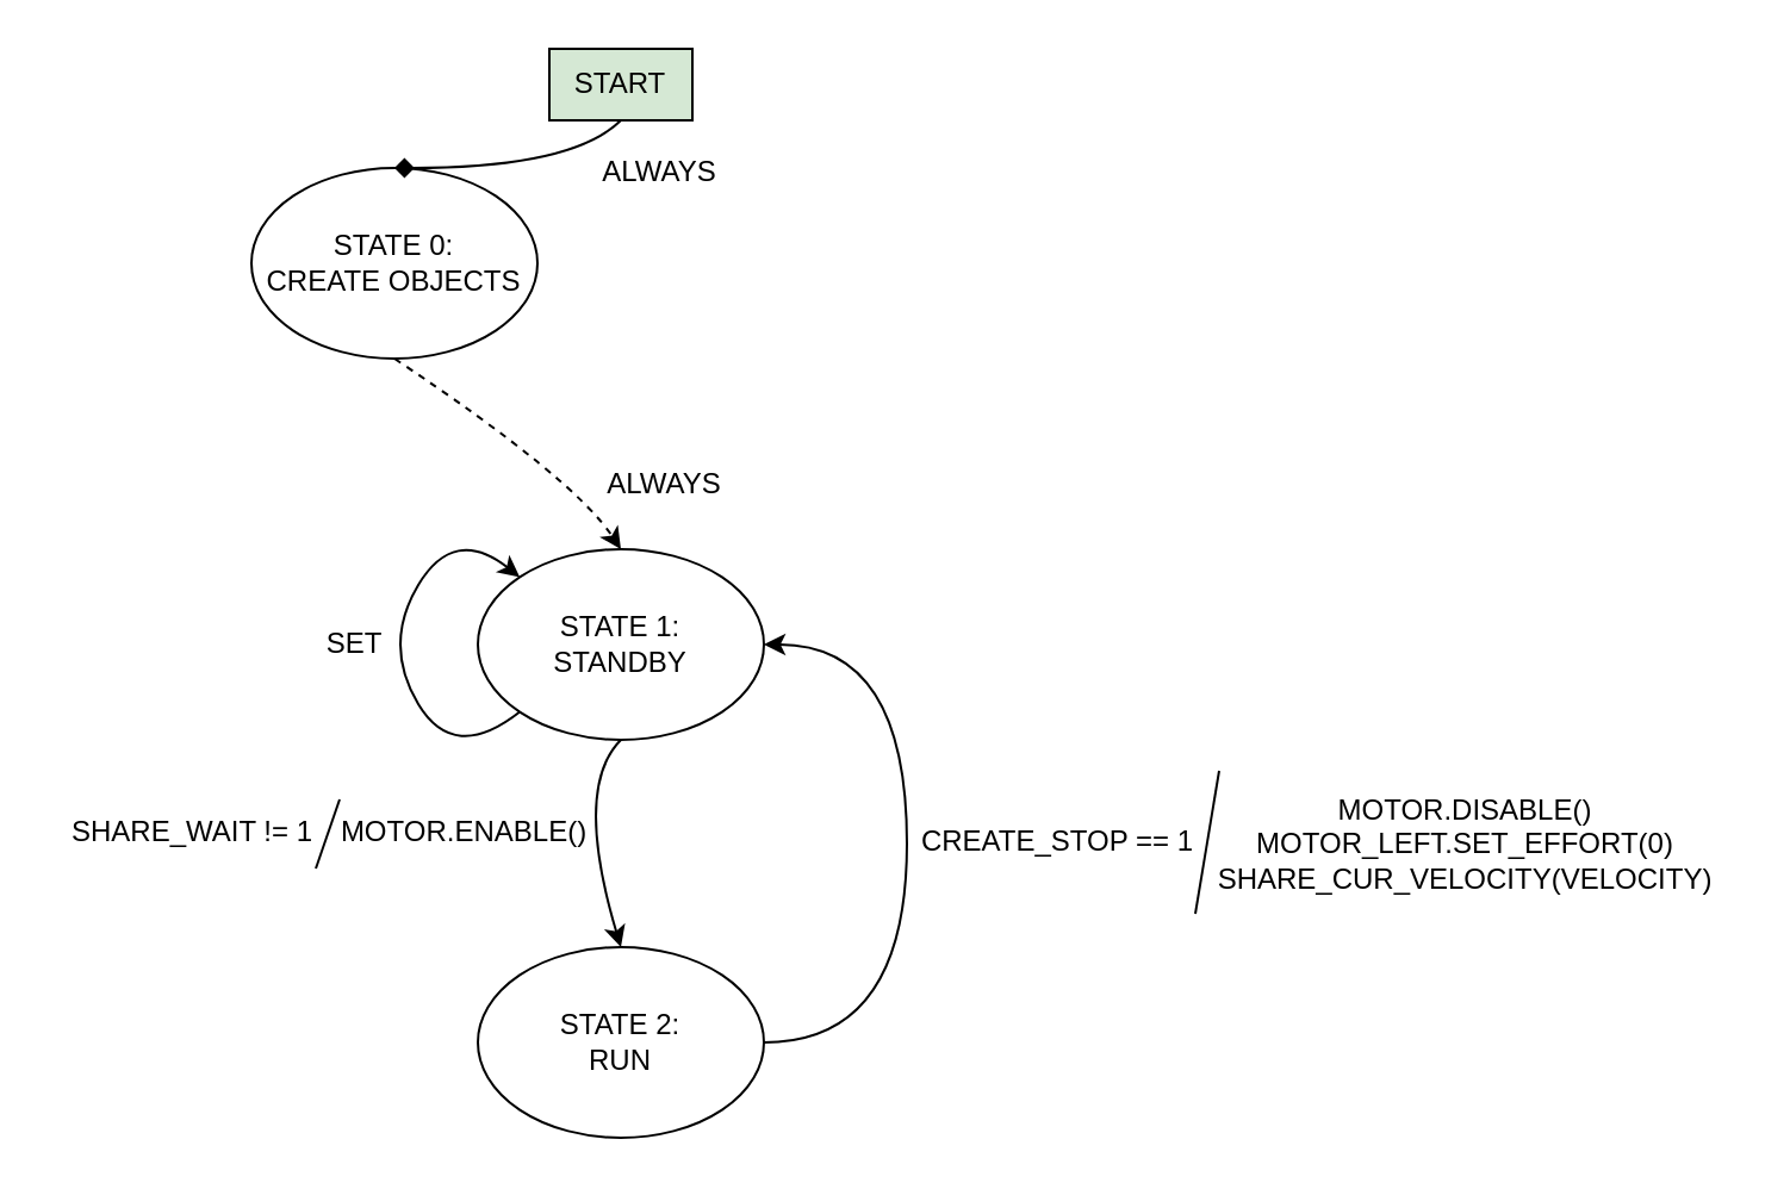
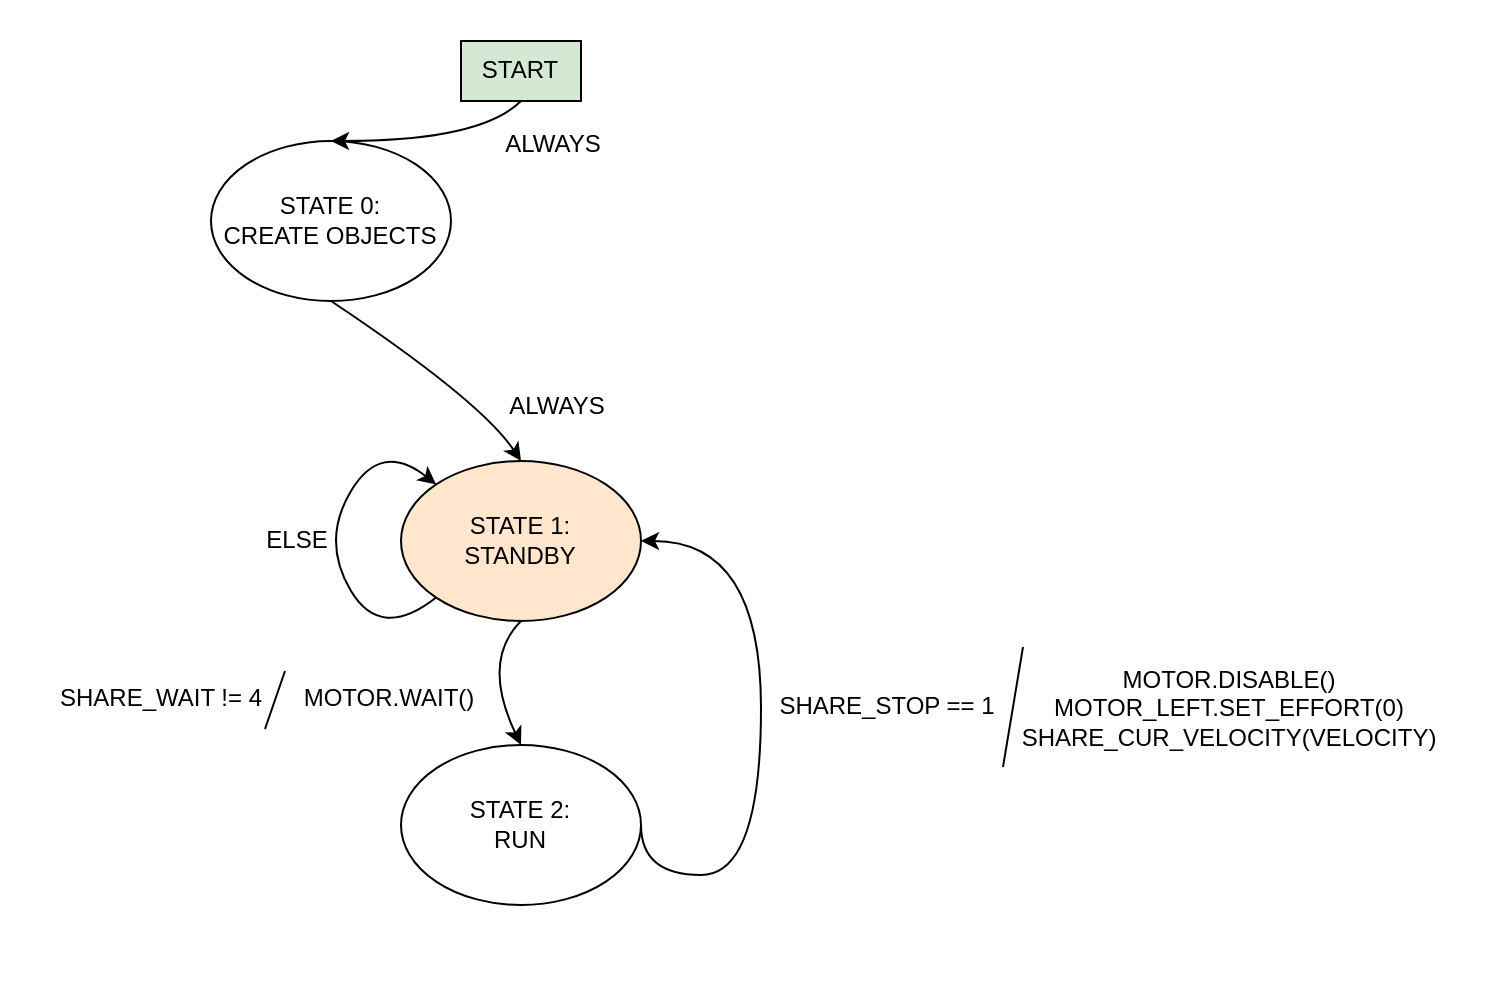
- <mxCell id="9" value="" style="curved=1;endArrow=diamond;html=1;rounded=0;entryX=0.5;entryY=0;entryDx=0;entryDy=0;exitX=0.5;exitY=1;exitDx=0;exitDy=0;" parent="1" source="3" target="2" edge="1"><mxGeometry width="50" height="50" relative="1" as="geometry"><mxPoint x="190" y="120" as="sourcePoint" /><mxPoint x="240" y="70" as="targetPoint" /><Array as="points"><mxPoint x="240" y="70" /></Array></mxGeometry></mxCell>
+ <mxCell id="9" value="" style="curved=1;endArrow=classic;html=1;rounded=0;entryX=0.5;entryY=0;entryDx=0;entryDy=0;exitX=0.5;exitY=1;exitDx=0;exitDy=0;" parent="1" source="3" target="2" edge="1"><mxGeometry width="50" height="50" relative="1" as="geometry"><mxPoint x="190" y="120" as="sourcePoint" /><mxPoint x="240" y="70" as="targetPoint" /><Array as="points"><mxPoint x="240" y="70" /></Array></mxGeometry></mxCell>
- <mxCell id="10" value="" style="curved=1;endArrow=classic;html=1;rounded=0;entryX=0.5;entryY=0;entryDx=0;entryDy=0;exitX=0.5;exitY=1;exitDx=0;exitDy=0;dashed=1;" parent="1" source="2" target="4" edge="1"><mxGeometry width="50" height="50" relative="1" as="geometry"><mxPoint x="240" y="168" as="sourcePoint" /><mxPoint x="240" y="218" as="targetPoint" /><Array as="points"><mxPoint x="240" y="200" /></Array></mxGeometry></mxCell>
+ <mxCell id="10" value="" style="curved=1;endArrow=classic;html=1;rounded=0;entryX=0.5;entryY=0;entryDx=0;entryDy=0;exitX=0.5;exitY=1;exitDx=0;exitDy=0;" parent="1" source="2" target="4" edge="1"><mxGeometry width="50" height="50" relative="1" as="geometry"><mxPoint x="240" y="168" as="sourcePoint" /><mxPoint x="240" y="218" as="targetPoint" /><Array as="points"><mxPoint x="240" y="200" /></Array></mxGeometry></mxCell>
- <mxCell id="15" value="SET" style="text;html=1;align=center;verticalAlign=middle;resizable=0;points=[];autosize=1;strokeColor=none;fillColor=none;" parent="1" vertex="1"><mxGeometry x="123" y="255" width="50" height="30" as="geometry" /></mxCell>
+ <mxCell id="15" value="ELSE" style="text;html=1;align=center;verticalAlign=middle;resizable=0;points=[];autosize=1;strokeColor=none;fillColor=none;" parent="1" vertex="1"><mxGeometry x="123" y="255" width="50" height="30" as="geometry" /></mxCell>
- <mxCell id="4" value="&lt;div&gt;STATE 1:&lt;/div&gt;&lt;div&gt;STANDBY&lt;br&gt;&lt;/div&gt;" style="ellipse;whiteSpace=wrap;html=1;" parent="1" vertex="1"><mxGeometry x="200" y="230" width="120" height="80" as="geometry" /></mxCell>
+ <mxCell id="4" value="&lt;div&gt;STATE 1:&lt;/div&gt;&lt;div&gt;STANDBY&lt;br&gt;&lt;/div&gt;" style="ellipse;whiteSpace=wrap;html=1;fillColor=#ffe6cc;" parent="1" vertex="1"><mxGeometry x="200" y="230" width="120" height="80" as="geometry" /></mxCell>
- <mxCell id="8" value="SHARE_WAIT != 1" style="text;html=1;align=center;verticalAlign=middle;resizable=0;points=[];autosize=1;strokeColor=none;fillColor=none;" parent="1" vertex="1"><mxGeometry x="20" y="334" width="120" height="30" as="geometry" /></mxCell>
+ <mxCell id="8" value="SHARE_WAIT != 4" style="text;html=1;align=center;verticalAlign=middle;resizable=0;points=[];autosize=1;strokeColor=none;fillColor=none;" parent="1" vertex="1"><mxGeometry x="20" y="334" width="120" height="30" as="geometry" /></mxCell>
- <mxCell id="18" value="&lt;div&gt;MOTOR.ENABLE()&lt;/div&gt;" style="text;html=1;align=center;verticalAlign=middle;resizable=0;points=[];autosize=1;strokeColor=none;fillColor=none;" parent="1" vertex="1"><mxGeometry x="129" y="334" width="130" height="30" as="geometry" /></mxCell>
+ <mxCell id="18" value="&lt;div&gt;MOTOR.WAIT()&lt;/div&gt;" style="text;html=1;align=center;verticalAlign=middle;resizable=0;points=[];autosize=1;strokeColor=none;fillColor=none;" parent="1" vertex="1"><mxGeometry x="129" y="334" width="130" height="30" as="geometry" /></mxCell>
- <mxCell id="13" value="CREATE_STOP == 1" style="text;html=1;align=center;verticalAlign=middle;resizable=0;points=[];autosize=1;strokeColor=none;fillColor=none;" parent="1" vertex="1"><mxGeometry x="378" y="338" width="130" height="30" as="geometry" /></mxCell>
+ <mxCell id="13" value="SHARE_STOP == 1" style="text;html=1;align=center;verticalAlign=middle;resizable=0;points=[];autosize=1;strokeColor=none;fillColor=none;" parent="1" vertex="1"><mxGeometry x="378" y="338" width="130" height="30" as="geometry" /></mxCell>
- <mxCell id="6" value="STATE 2: &lt;br&gt;RUN" style="ellipse;whiteSpace=wrap;html=1;" parent="1" vertex="1"><mxGeometry x="200" y="397" width="120" height="80" as="geometry" /></mxCell>
+ <mxCell id="6" value="STATE 2: &lt;br&gt;RUN" style="ellipse;whiteSpace=wrap;html=1;" parent="1" vertex="1"><mxGeometry x="200" y="372" width="120" height="80" as="geometry" /></mxCell>
